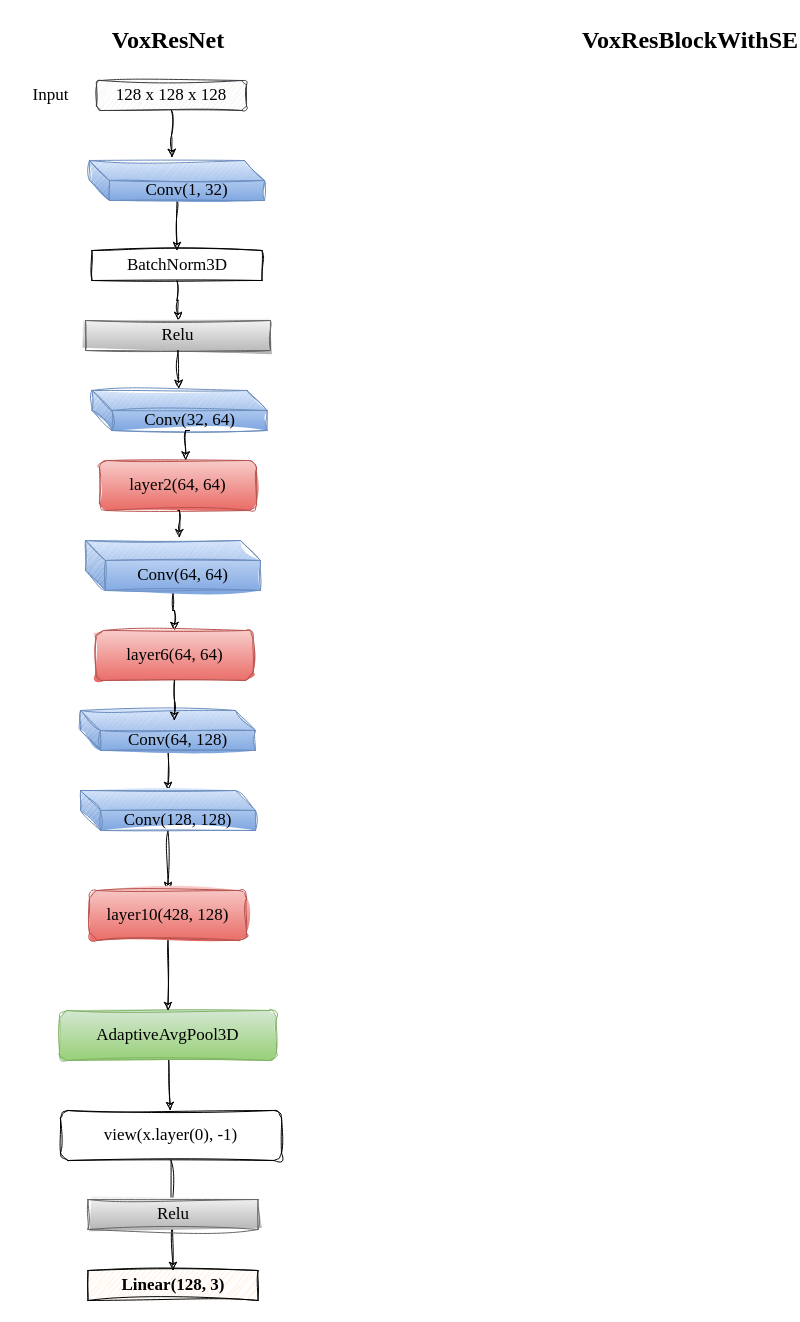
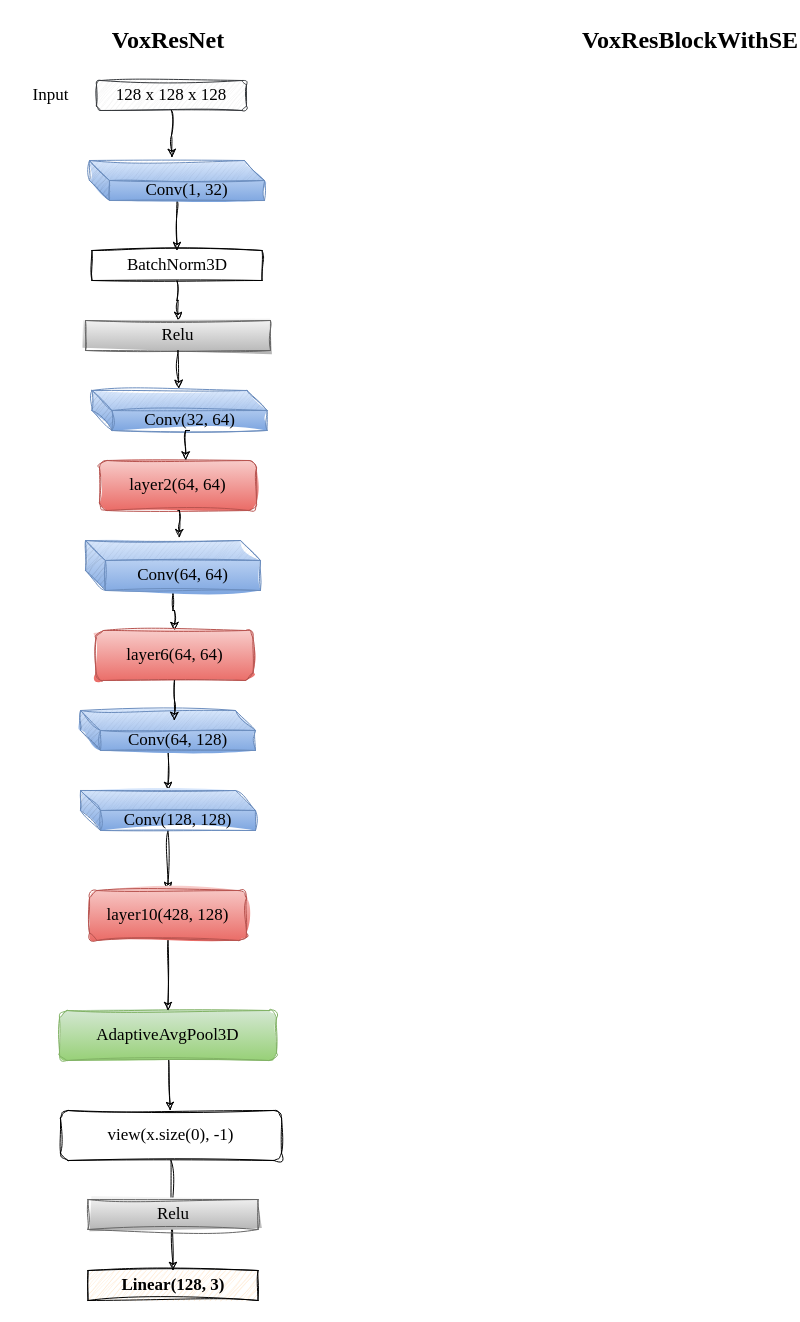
- <mxCell id="21" value="&lt;div style=&quot;text-align: left; font-size: 17px;&quot;&gt;&lt;span style=&quot;font-size: 17px;&quot;&gt;view(x.layer(&lt;/span&gt;&lt;font style=&quot;font-size: 17px;&quot;&gt;0), -1)&lt;/font&gt;&lt;/div&gt;" style="rounded=1;whiteSpace=wrap;html=1;hachureGap=4;fontFamily=Architects Daughter;fontSource=https%3A%2F%2Ffonts.googleapis.com%2Fcss%3Ffamily%3DArchitects%2BDaughter;fontSize=17;labelBackgroundColor=none;sketch=1;curveFitting=1;jiggle=2;" parent="1" vertex="1"><mxGeometry x="60" y="1110" width="221" height="50" as="geometry" /></mxCell>
+ <mxCell id="21" value="&lt;div style=&quot;text-align: left; font-size: 17px;&quot;&gt;&lt;span style=&quot;font-size: 17px;&quot;&gt;view(x.size(&lt;/span&gt;&lt;font style=&quot;font-size: 17px;&quot;&gt;0), -1)&lt;/font&gt;&lt;/div&gt;" style="rounded=1;whiteSpace=wrap;html=1;hachureGap=4;fontFamily=Architects Daughter;fontSource=https%3A%2F%2Ffonts.googleapis.com%2Fcss%3Ffamily%3DArchitects%2BDaughter;fontSize=17;labelBackgroundColor=none;sketch=1;curveFitting=1;jiggle=2;" parent="1" vertex="1"><mxGeometry x="60" y="1110" width="221" height="50" as="geometry" /></mxCell>
